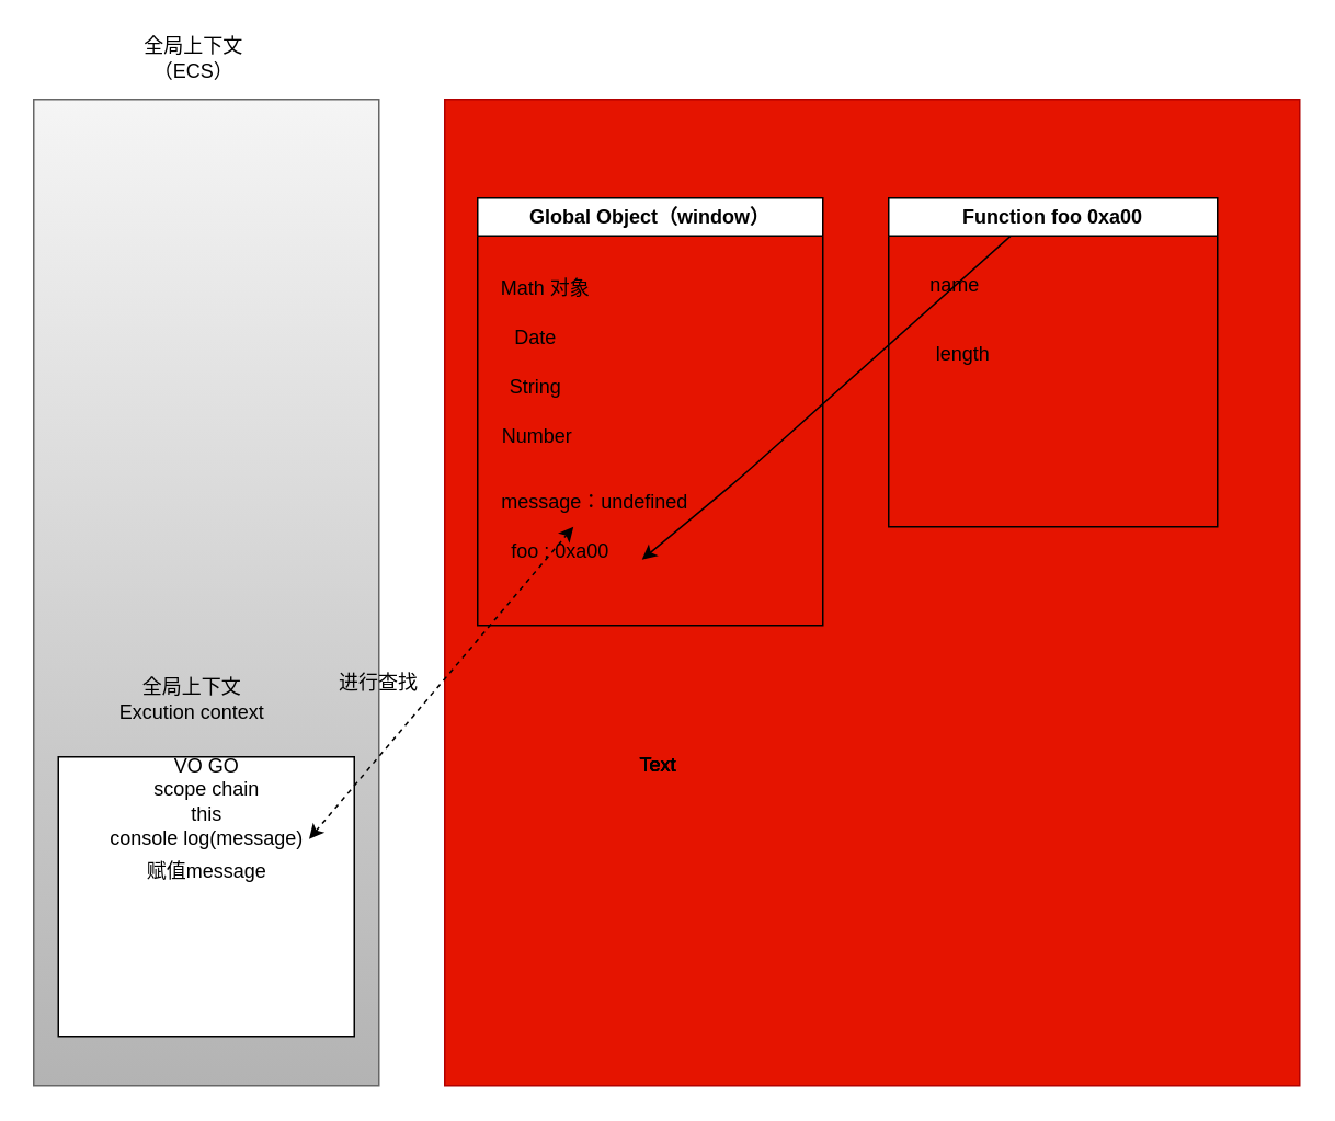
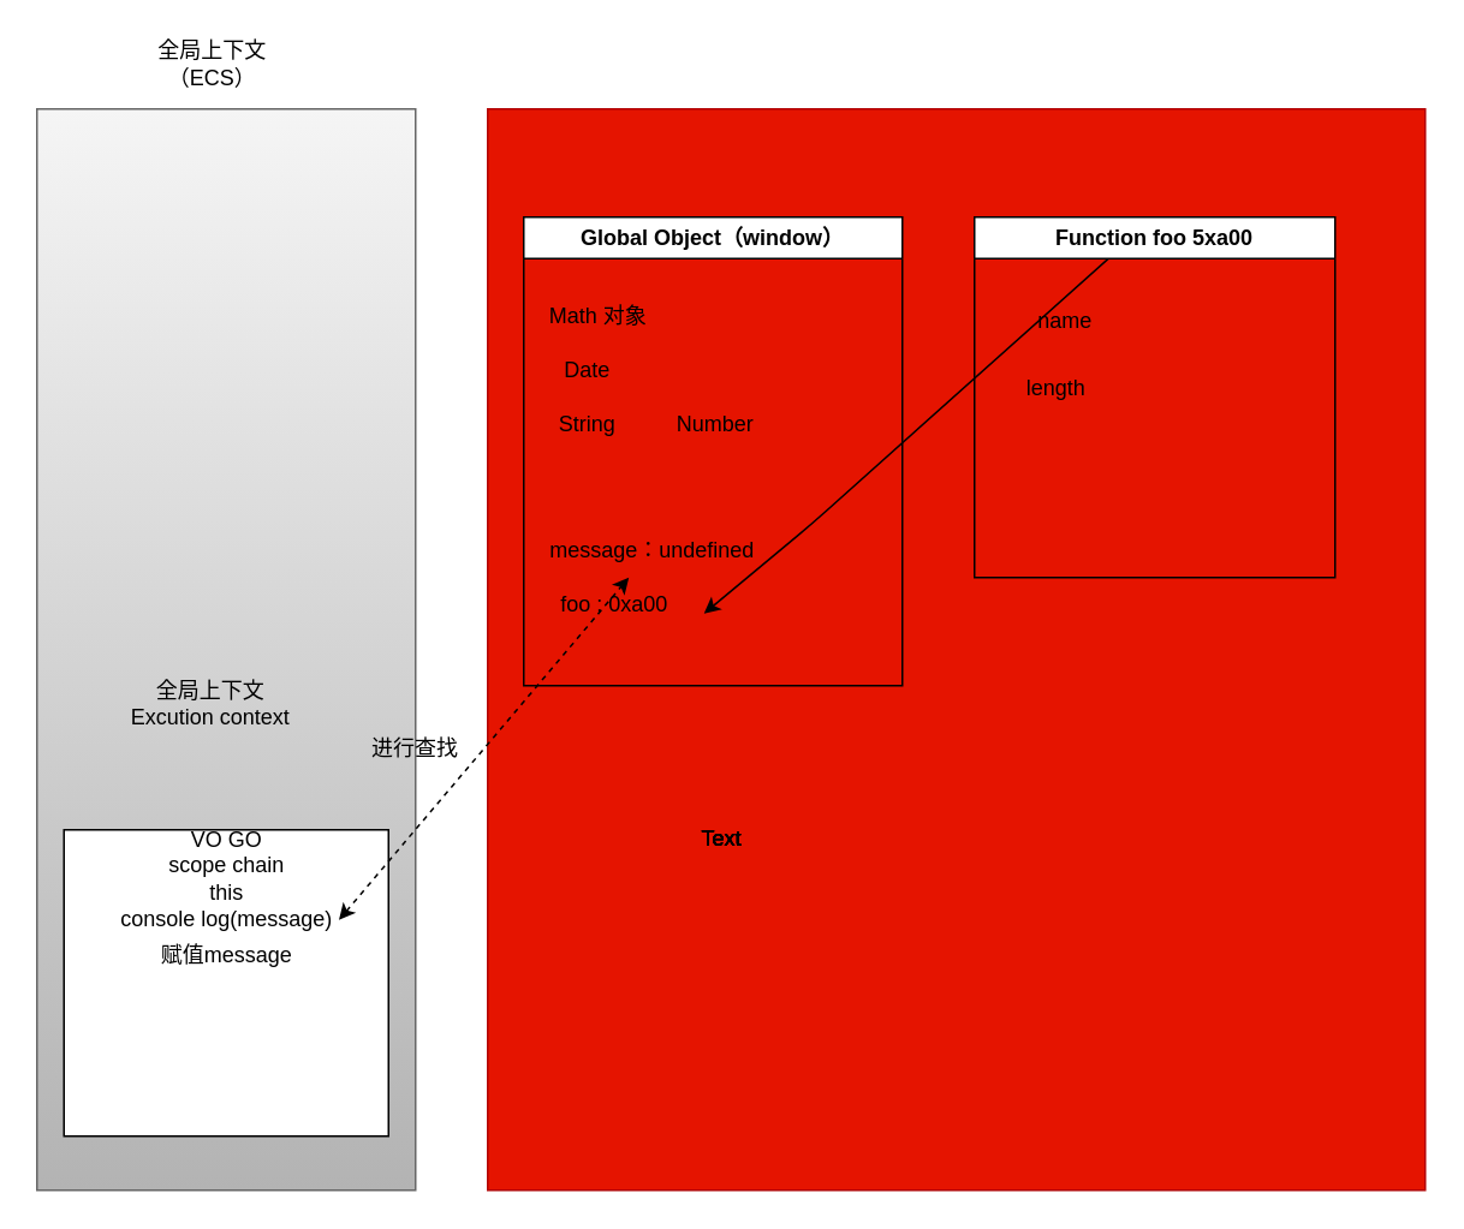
- <mxCell id="14" value="Function foo 0xa00" style="swimlane;whiteSpace=wrap;html=1;" vertex="1" parent="1"><mxGeometry x="540" y="120" width="200" height="200" as="geometry" /></mxCell>
+ <mxCell id="14" value="Function foo 5xa00" style="swimlane;whiteSpace=wrap;html=1;" vertex="1" parent="1"><mxGeometry x="540" y="120" width="200" height="200" as="geometry" /></mxCell>
- <mxCell id="16" value="name" style="text;html=1;align=center;verticalAlign=middle;resizable=0;points=[];autosize=1;strokeColor=none;fillColor=none;" vertex="1" parent="14"><mxGeometry x="15" y="38" width="50" height="30" as="geometry" /></mxCell>
+ <mxCell id="16" value="name" style="text;html=1;align=center;verticalAlign=middle;resizable=0;points=[];autosize=1;strokeColor=none;fillColor=none;" vertex="1" parent="14"><mxGeometry x="25" y="43" width="50" height="30" as="geometry" /></mxCell>
- <mxCell id="9" value="Number" style="text;html=1;align=center;verticalAlign=middle;resizable=0;points=[];autosize=1;strokeColor=none;fillColor=none;" vertex="1" parent="4"><mxGeometry x="1" y="130" width="70" height="30" as="geometry" /></mxCell>
+ <mxCell id="9" value="Number" style="text;html=1;align=center;verticalAlign=middle;resizable=0;points=[];autosize=1;strokeColor=none;fillColor=none;" vertex="1" parent="4"><mxGeometry x="71" y="100" width="70" height="30" as="geometry" /></mxCell>
- <mxCell id="21" value="全局上下文&lt;div&gt;Excution context&lt;/div&gt;" style="text;html=1;align=center;verticalAlign=middle;whiteSpace=wrap;rounded=0;" vertex="1" parent="1"><mxGeometry x="70" y="410" width="92.5" height="30" as="geometry" /></mxCell>
+ <mxCell id="21" value="全局上下文&lt;div&gt;Excution context&lt;/div&gt;" style="text;html=1;align=center;verticalAlign=middle;whiteSpace=wrap;rounded=0;" vertex="1" parent="1"><mxGeometry x="70" y="375" width="92.5" height="30" as="geometry" /></mxCell>
